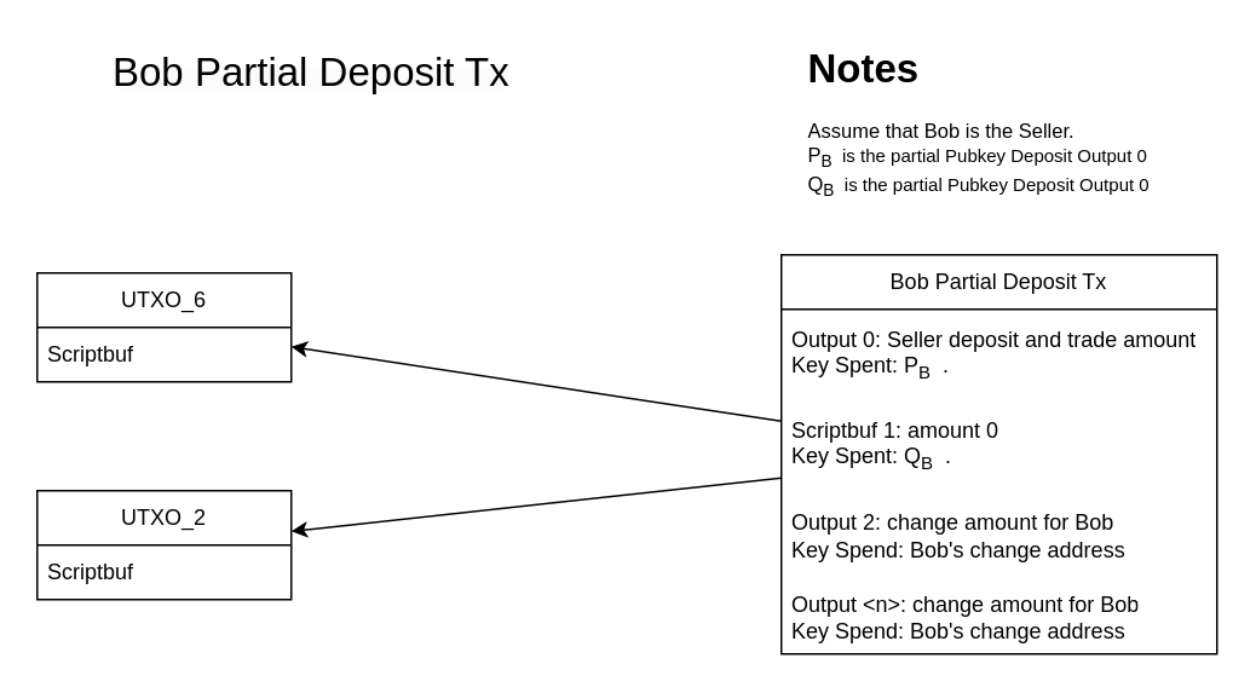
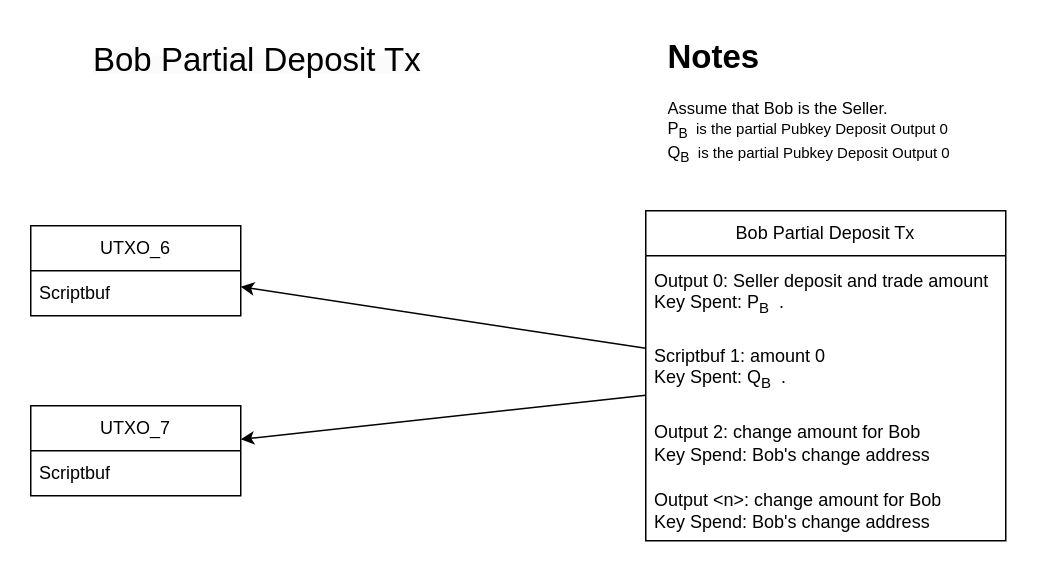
- <mxCell id="11" value="UTXO_2" style="swimlane;fontStyle=0;childLayout=stackLayout;horizontal=1;startSize=30;horizontalStack=0;resizeParent=1;resizeParentMax=0;resizeLast=0;collapsible=1;marginBottom=0;whiteSpace=wrap;html=1;" vertex="1" parent="1"><mxGeometry x="20" y="270" width="140" height="60" as="geometry" /></mxCell>
+ <mxCell id="11" value="UTXO_7" style="swimlane;fontStyle=0;childLayout=stackLayout;horizontal=1;startSize=30;horizontalStack=0;resizeParent=1;resizeParentMax=0;resizeLast=0;collapsible=1;marginBottom=0;whiteSpace=wrap;html=1;" vertex="1" parent="1"><mxGeometry x="20" y="270" width="140" height="60" as="geometry" /></mxCell>
